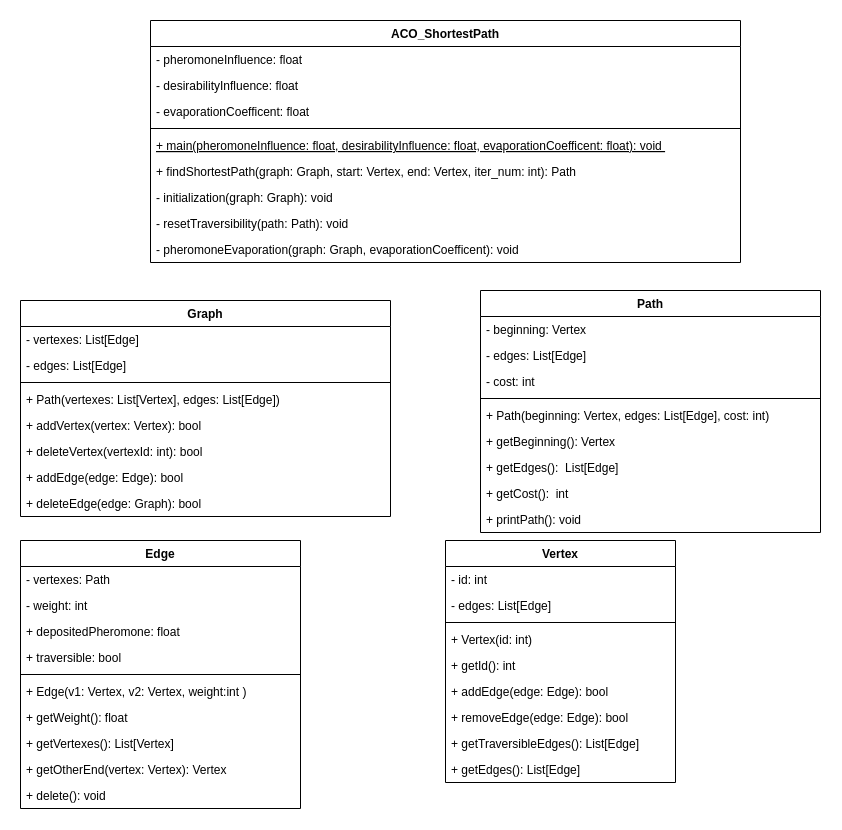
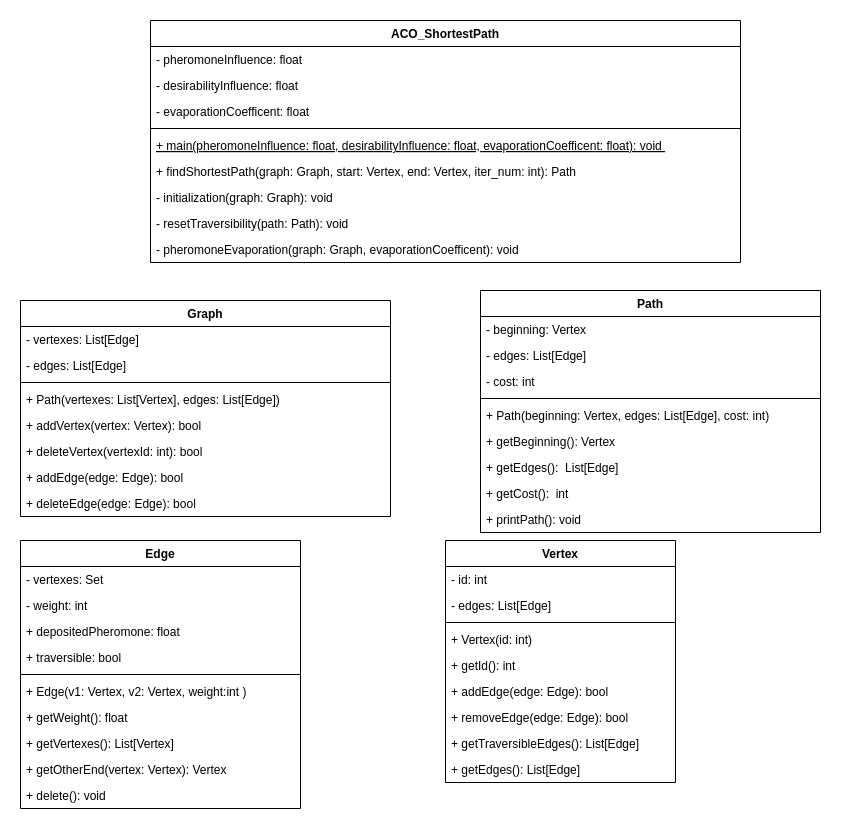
- <mxCell id="20" value="+ deleteEdge(edge: Graph): bool" style="text;strokeColor=none;fillColor=none;align=left;verticalAlign=top;spacingLeft=4;spacingRight=4;overflow=hidden;rotatable=0;points=[[0,0.5],[1,0.5]];portConstraint=eastwest;" parent="12" vertex="1"><mxGeometry y="190" width="370" height="26" as="geometry" /></mxCell>
+ <mxCell id="20" value="+ deleteEdge(edge: Edge): bool" style="text;strokeColor=none;fillColor=none;align=left;verticalAlign=top;spacingLeft=4;spacingRight=4;overflow=hidden;rotatable=0;points=[[0,0.5],[1,0.5]];portConstraint=eastwest;" parent="12" vertex="1"><mxGeometry y="190" width="370" height="26" as="geometry" /></mxCell>
- <mxCell id="22" value="- vertexes: Path" style="text;strokeColor=none;fillColor=none;align=left;verticalAlign=top;spacingLeft=4;spacingRight=4;overflow=hidden;rotatable=0;points=[[0,0.5],[1,0.5]];portConstraint=eastwest;" parent="21" vertex="1"><mxGeometry y="26" width="280" height="26" as="geometry" /></mxCell>
+ <mxCell id="22" value="- vertexes: Set" style="text;strokeColor=none;fillColor=none;align=left;verticalAlign=top;spacingLeft=4;spacingRight=4;overflow=hidden;rotatable=0;points=[[0,0.5],[1,0.5]];portConstraint=eastwest;" parent="21" vertex="1"><mxGeometry y="26" width="280" height="26" as="geometry" /></mxCell>
